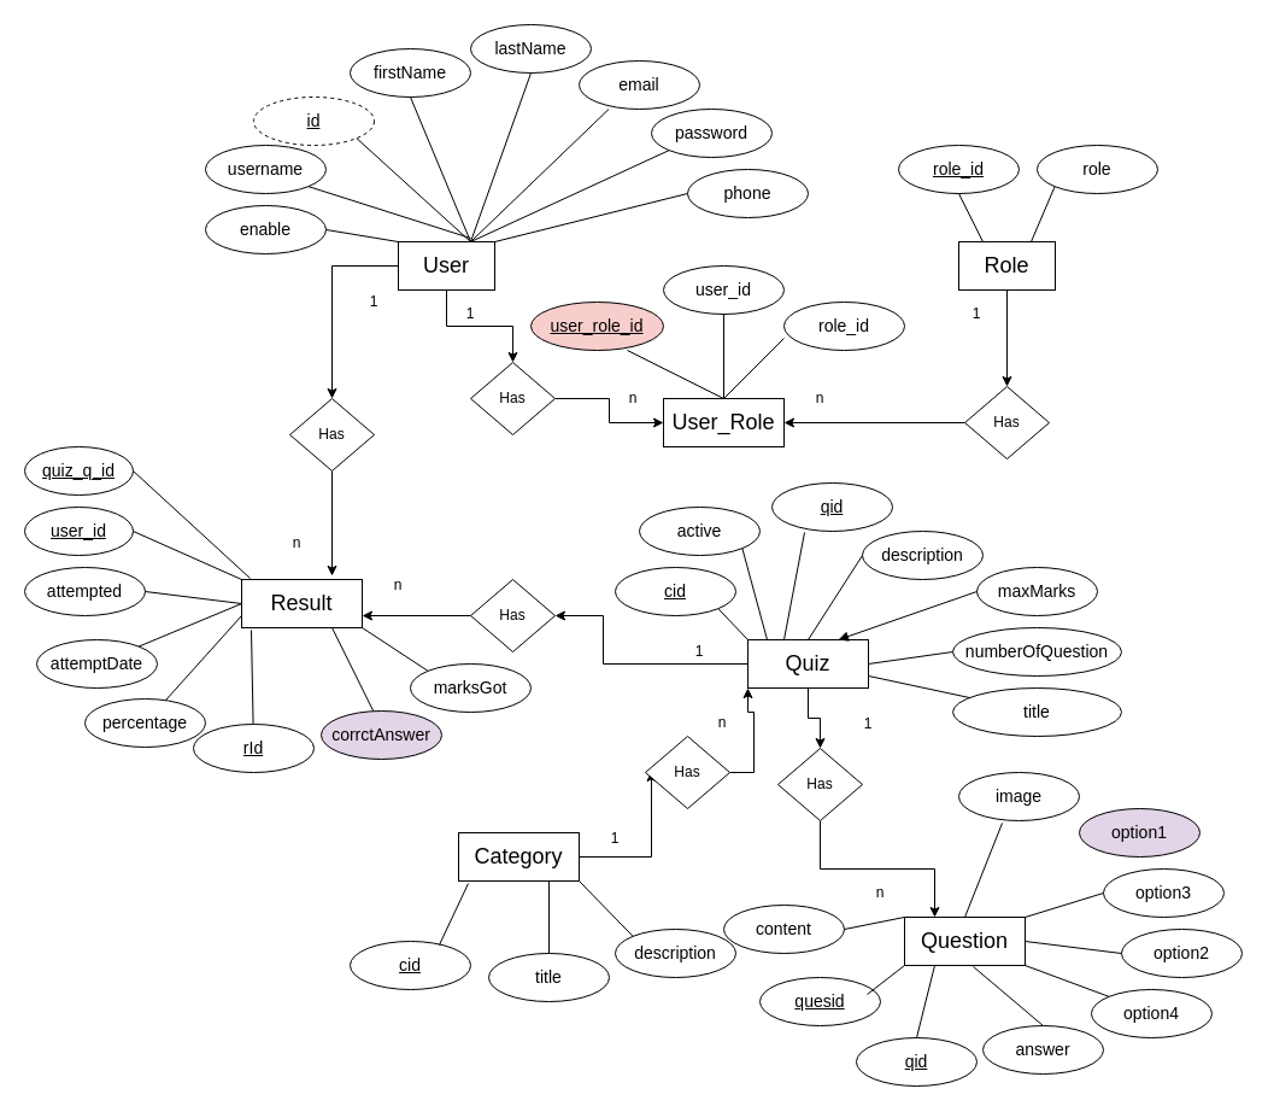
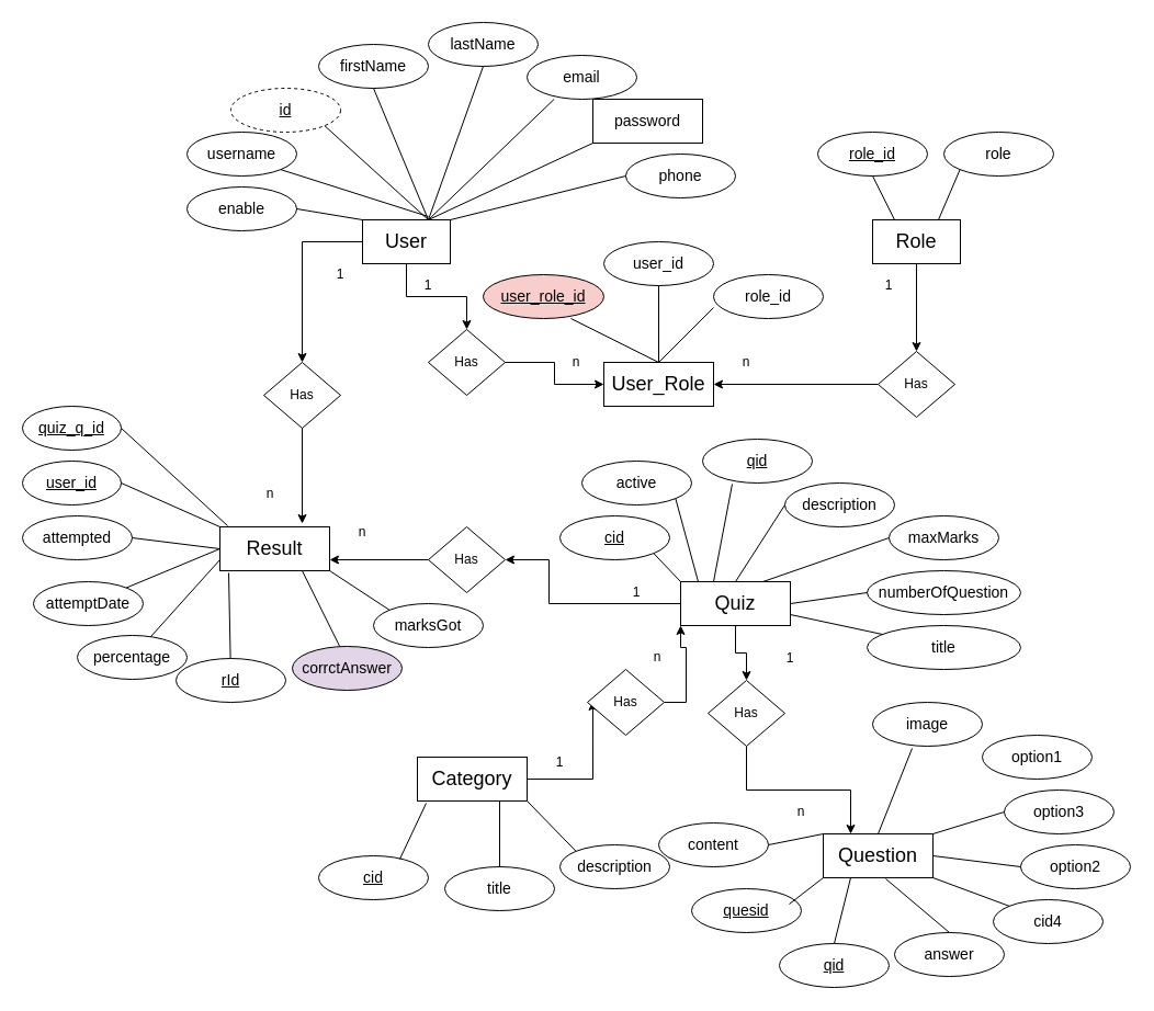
- <mxCell id="7" value="&lt;font style=&quot;font-size: 14px&quot;&gt;password&lt;/font&gt;" style="ellipse;whiteSpace=wrap;html=1;" parent="1" vertex="1"><mxGeometry x="540" y="90" width="100" height="40" as="geometry" /></mxCell>
+ <mxCell id="7" value="&lt;font style=&quot;font-size: 14px&quot;&gt;password&lt;/font&gt;" style="whiteSpace=wrap;html=1;rounded=0;" parent="1" vertex="1"><mxGeometry x="540" y="90" width="100" height="40" as="geometry" /></mxCell>
- <mxCell id="63" value="" style="endArrow=block;html=1;entryX=0.75;entryY=0;entryDx=0;entryDy=0;exitX=0;exitY=0.5;exitDx=0;exitDy=0;" parent="1" source="58" target="52" edge="1"><mxGeometry width="50" height="50" relative="1" as="geometry"><mxPoint x="725" y="470" as="sourcePoint" /><mxPoint x="680" y="540" as="targetPoint" /></mxGeometry></mxCell>
+ <mxCell id="63" value="" style="endArrow=none;html=1;entryX=0.75;entryY=0;entryDx=0;entryDy=0;exitX=0;exitY=0.5;exitDx=0;exitDy=0;" parent="1" source="58" target="52" edge="1"><mxGeometry width="50" height="50" relative="1" as="geometry"><mxPoint x="725" y="470" as="sourcePoint" /><mxPoint x="680" y="540" as="targetPoint" /></mxGeometry></mxCell>
- <mxCell id="72" value="&lt;span style=&quot;font-size: 14px&quot;&gt;option1&lt;/span&gt;" style="ellipse;whiteSpace=wrap;html=1;fillColor=#e1d5e7;" parent="1" vertex="1"><mxGeometry x="895" y="670" width="100" height="40" as="geometry" /></mxCell>
+ <mxCell id="72" value="&lt;span style=&quot;font-size: 14px&quot;&gt;option1&lt;/span&gt;" style="ellipse;whiteSpace=wrap;html=1;" parent="1" vertex="1"><mxGeometry x="895" y="670" width="100" height="40" as="geometry" /></mxCell>
- <mxCell id="74" value="&lt;span style=&quot;font-size: 14px&quot;&gt;option4&lt;/span&gt;" style="ellipse;whiteSpace=wrap;html=1;" parent="1" vertex="1"><mxGeometry x="905" y="820" width="100" height="40" as="geometry" /></mxCell>
+ <mxCell id="74" value="&lt;span style=&quot;font-size: 14px&quot;&gt;cid4&lt;/span&gt;" style="ellipse;whiteSpace=wrap;html=1;" parent="1" vertex="1"><mxGeometry x="905" y="820" width="100" height="40" as="geometry" /></mxCell>
